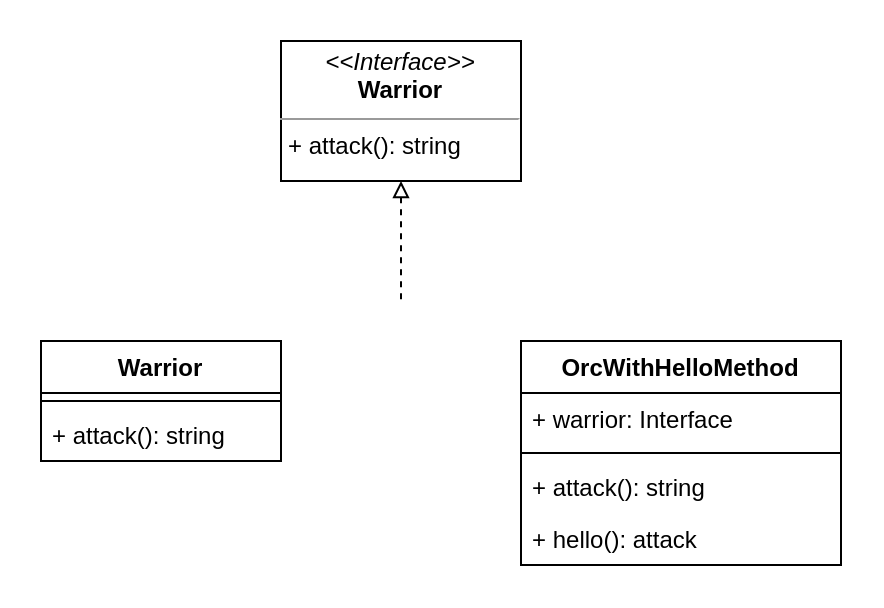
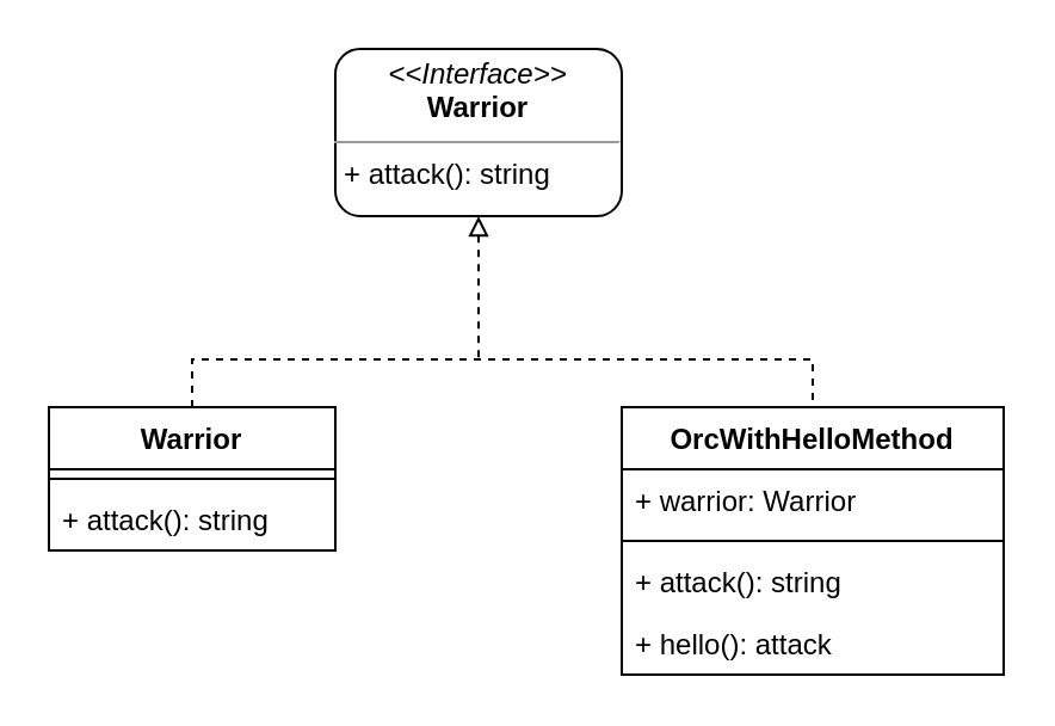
- <mxCell id="3" value="&lt;p style=&quot;margin: 0px ; margin-top: 4px ; text-align: center&quot;&gt;&lt;i&gt;&amp;lt;&amp;lt;Interface&amp;gt;&amp;gt;&lt;/i&gt;&lt;br&gt;&lt;b&gt;Warrior&lt;/b&gt;&lt;/p&gt;&lt;hr size=&quot;1&quot;&gt;&lt;p style=&quot;margin: 0px ; margin-left: 4px&quot;&gt;+ attack(): string&lt;br&gt;&lt;/p&gt;" style="verticalAlign=top;align=left;overflow=fill;fontSize=12;fontFamily=Helvetica;html=1;" vertex="1" parent="1"><mxGeometry x="140" y="20" width="120" height="70" as="geometry" /></mxCell>
+ <mxCell id="3" value="&lt;p style=&quot;margin: 0px ; margin-top: 4px ; text-align: center&quot;&gt;&lt;i&gt;&amp;lt;&amp;lt;Interface&amp;gt;&amp;gt;&lt;/i&gt;&lt;br&gt;&lt;b&gt;Warrior&lt;/b&gt;&lt;/p&gt;&lt;hr size=&quot;1&quot;&gt;&lt;p style=&quot;margin: 0px ; margin-left: 4px&quot;&gt;+ attack(): string&lt;br&gt;&lt;/p&gt;" style="verticalAlign=top;align=left;overflow=fill;fontSize=12;fontFamily=Helvetica;html=1;rounded=1;" vertex="1" parent="1"><mxGeometry x="140" y="20" width="120" height="70" as="geometry" /></mxCell>
+ <mxCell id="4" style="edgeStyle=orthogonalEdgeStyle;rounded=0;orthogonalLoop=1;jettySize=auto;html=1;exitX=0.5;exitY=0;exitDx=0;exitDy=0;entryX=0.5;entryY=0;entryDx=0;entryDy=0;dashed=1;endArrow=none;endFill=0;" edge="1" parent="1" source="5" target="8"><mxGeometry relative="1" as="geometry" /></mxCell>
- <mxCell id="9" value="+ warrior: Interface" style="text;strokeColor=none;fillColor=none;align=left;verticalAlign=top;spacingLeft=4;spacingRight=4;overflow=hidden;rotatable=0;points=[[0,0.5],[1,0.5]];portConstraint=eastwest;" vertex="1" parent="8"><mxGeometry y="26" width="160" height="26" as="geometry" /></mxCell>
+ <mxCell id="9" value="+ warrior: Warrior" style="text;strokeColor=none;fillColor=none;align=left;verticalAlign=top;spacingLeft=4;spacingRight=4;overflow=hidden;rotatable=0;points=[[0,0.5],[1,0.5]];portConstraint=eastwest;" vertex="1" parent="8"><mxGeometry y="26" width="160" height="26" as="geometry" /></mxCell>
